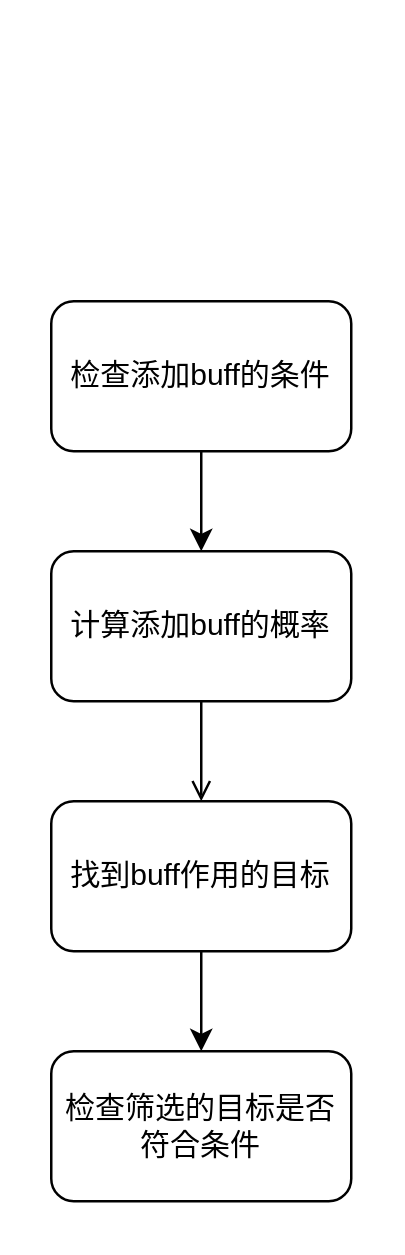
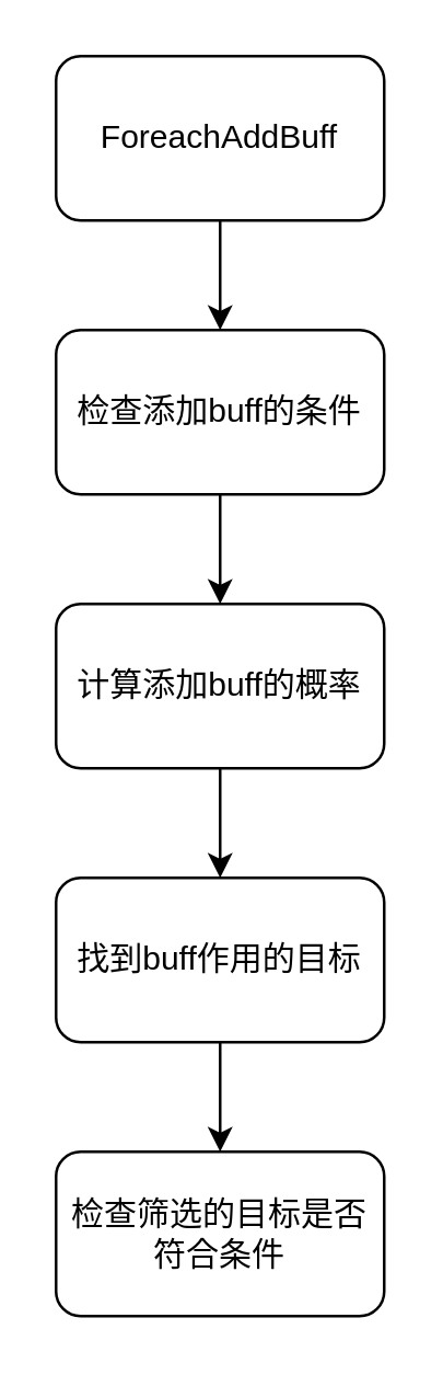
+ <mxCell id="3" value="ForeachAddBuff" style="rounded=1;whiteSpace=wrap;html=1;" vertex="1" parent="1"><mxGeometry width="120" height="60" as="geometry" x="20" y="20" /></mxCell>
+ <mxCell id="2" value="" style="edgeStyle=orthogonalEdgeStyle;rounded=0;orthogonalLoop=1;jettySize=auto;html=1;" edge="1" parent="1" source="3" target="5"><mxGeometry relative="1" as="geometry" /></mxCell>
- <mxCell id="6" value="" style="edgeStyle=orthogonalEdgeStyle;rounded=0;orthogonalLoop=1;jettySize=auto;html=1;endArrow=open;" edge="1" parent="1" source="7" target="9"><mxGeometry relative="1" as="geometry" /></mxCell>
+ <mxCell id="6" value="" style="edgeStyle=orthogonalEdgeStyle;rounded=0;orthogonalLoop=1;jettySize=auto;html=1;" edge="1" parent="1" source="7" target="9"><mxGeometry relative="1" as="geometry" /></mxCell>
